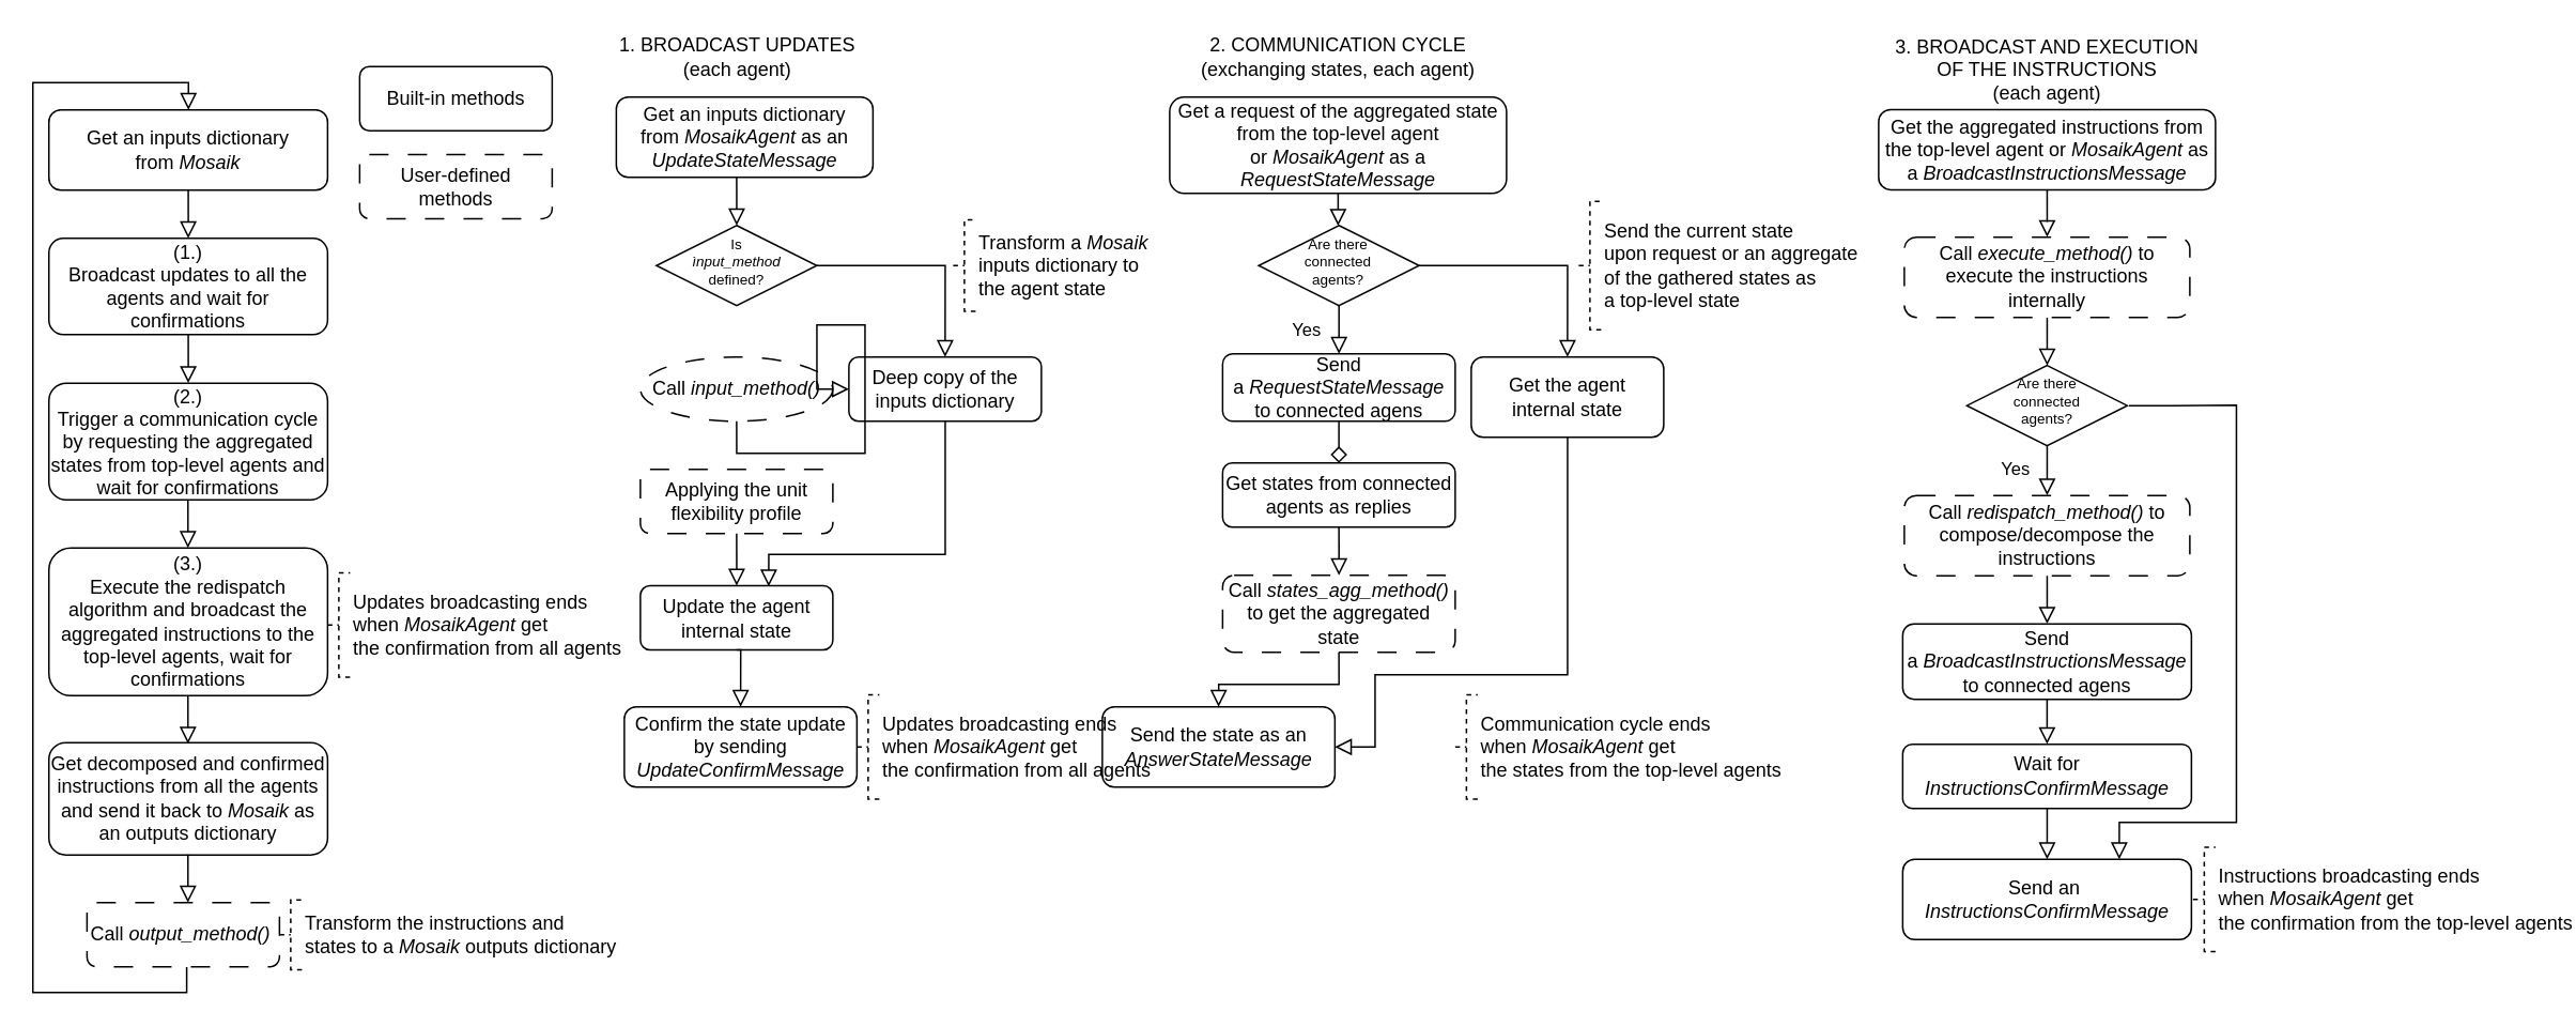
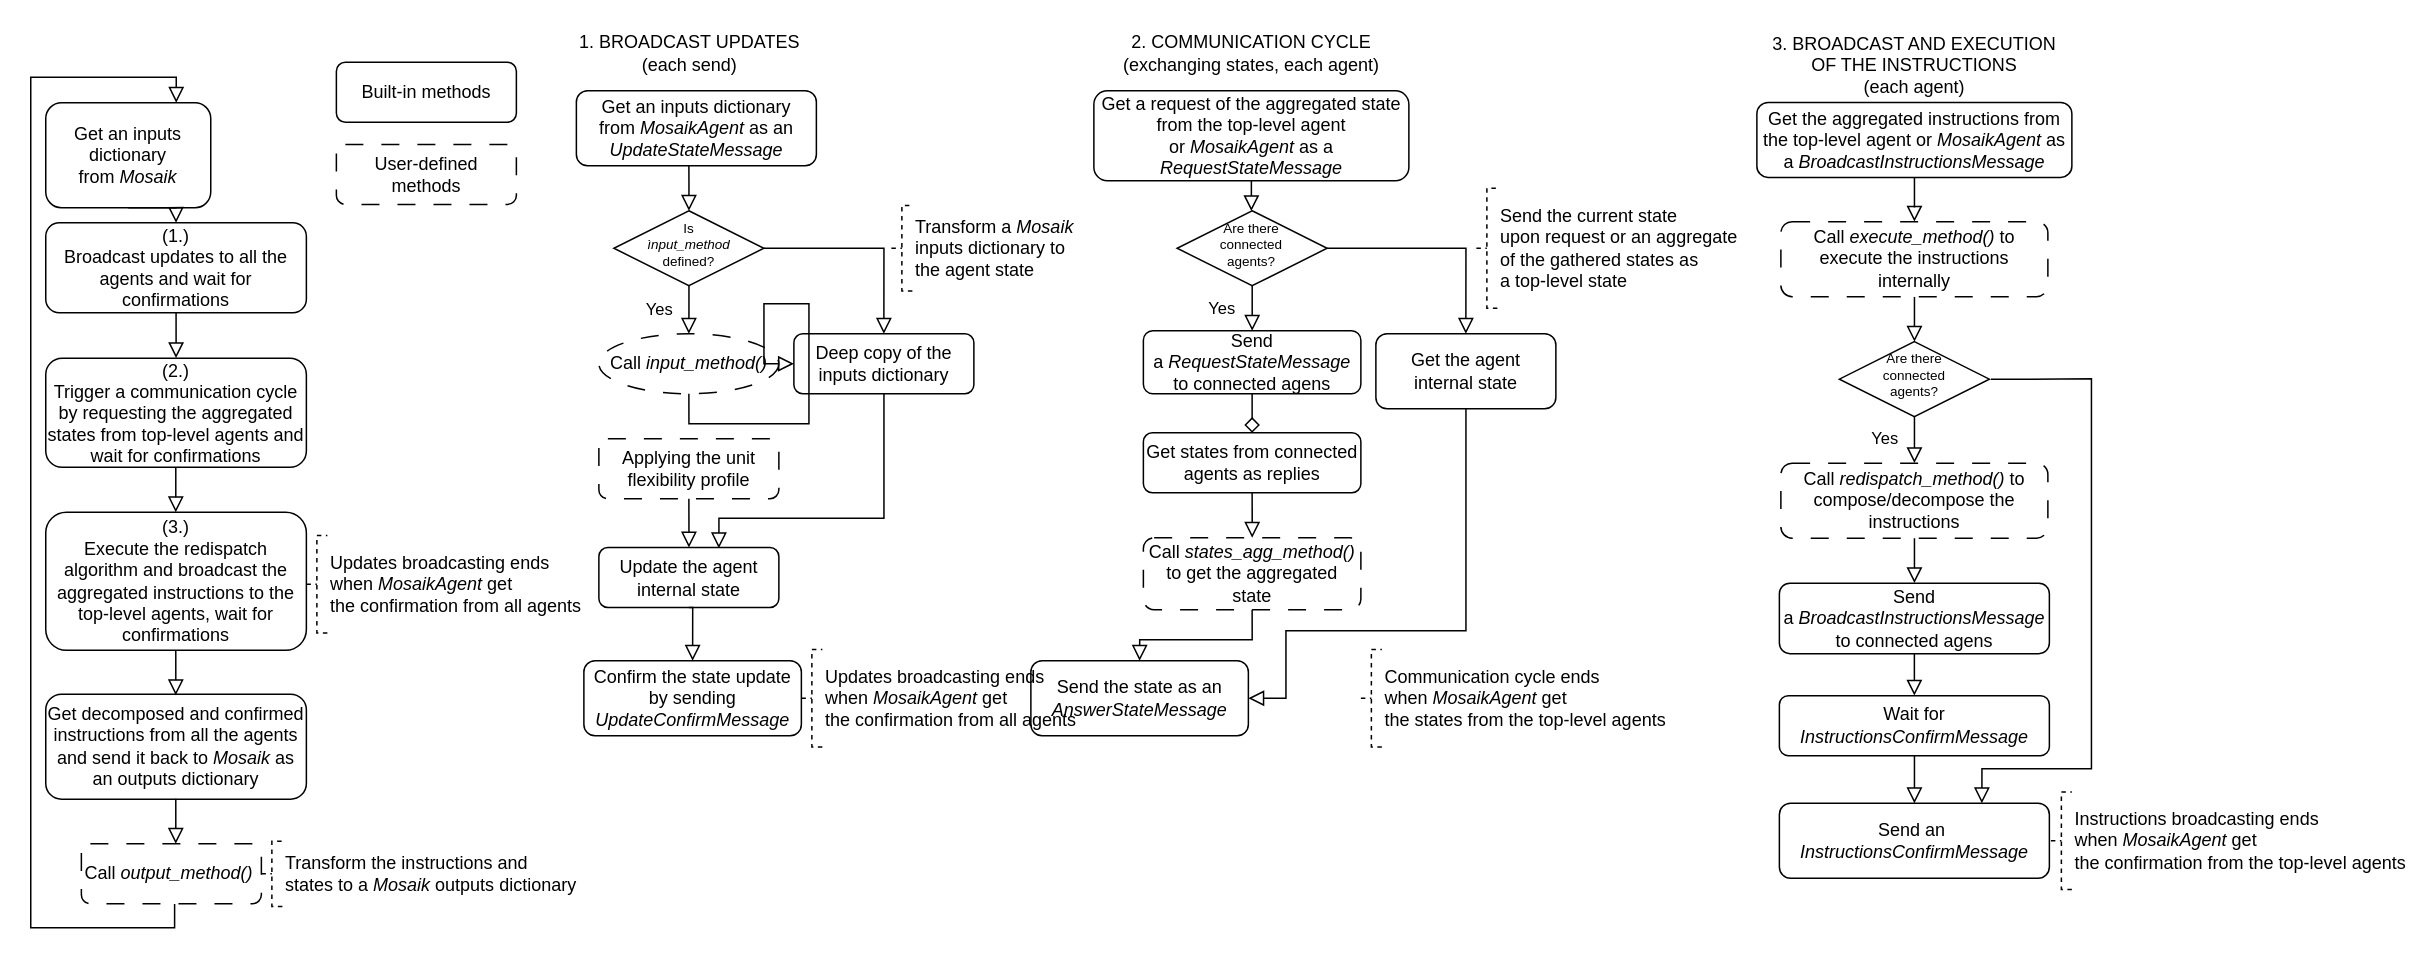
- <mxCell id="17" value="1. BROADCAST UPDATES&lt;br&gt;(each agent)" style="text;html=1;strokeColor=none;fillColor=none;align=center;verticalAlign=middle;whiteSpace=wrap;rounded=0;" vertex="1" parent="1"><mxGeometry x="377.5" y="20" width="162.5" height="30" as="geometry" /></mxCell>
+ <mxCell id="17" value="1. BROADCAST UPDATES&lt;br&gt;(each send)" style="text;html=1;strokeColor=none;fillColor=none;align=center;verticalAlign=middle;whiteSpace=wrap;rounded=0;" vertex="1" parent="1"><mxGeometry x="377.5" y="20" width="162.5" height="30" as="geometry" /></mxCell>
- <mxCell id="54" value="Get an inputs dictionary from&amp;nbsp;&lt;i&gt;Mosaik&lt;/i&gt;" style="rounded=1;whiteSpace=wrap;html=1;fontSize=12;glass=0;strokeWidth=1;shadow=0;" vertex="1" parent="1"><mxGeometry x="30" y="68" width="173.75" height="50" as="geometry" /></mxCell>
+ <mxCell id="54" value="Get an inputs dictionary from&amp;nbsp;&lt;i&gt;Mosaik&lt;/i&gt;" style="rounded=1;whiteSpace=wrap;html=1;fontSize=12;glass=0;strokeWidth=1;shadow=0;" vertex="1" parent="1"><mxGeometry x="30" y="68" width="110" height="70" as="geometry" /></mxCell>
+ <mxCell id="4" value="Yes" style="rounded=0;html=1;jettySize=auto;orthogonalLoop=1;fontSize=11;endArrow=block;endFill=0;endSize=8;strokeWidth=1;shadow=0;labelBackgroundColor=none;edgeStyle=orthogonalEdgeStyle;entryX=0.5;entryY=0;entryDx=0;entryDy=0;" edge="1" parent="1" source="6" target="8"><mxGeometry y="20" relative="1" as="geometry"><mxPoint as="offset" /><mxPoint x="538.75" y="270" as="targetPoint" /><Array as="points" /></mxGeometry></mxCell>
